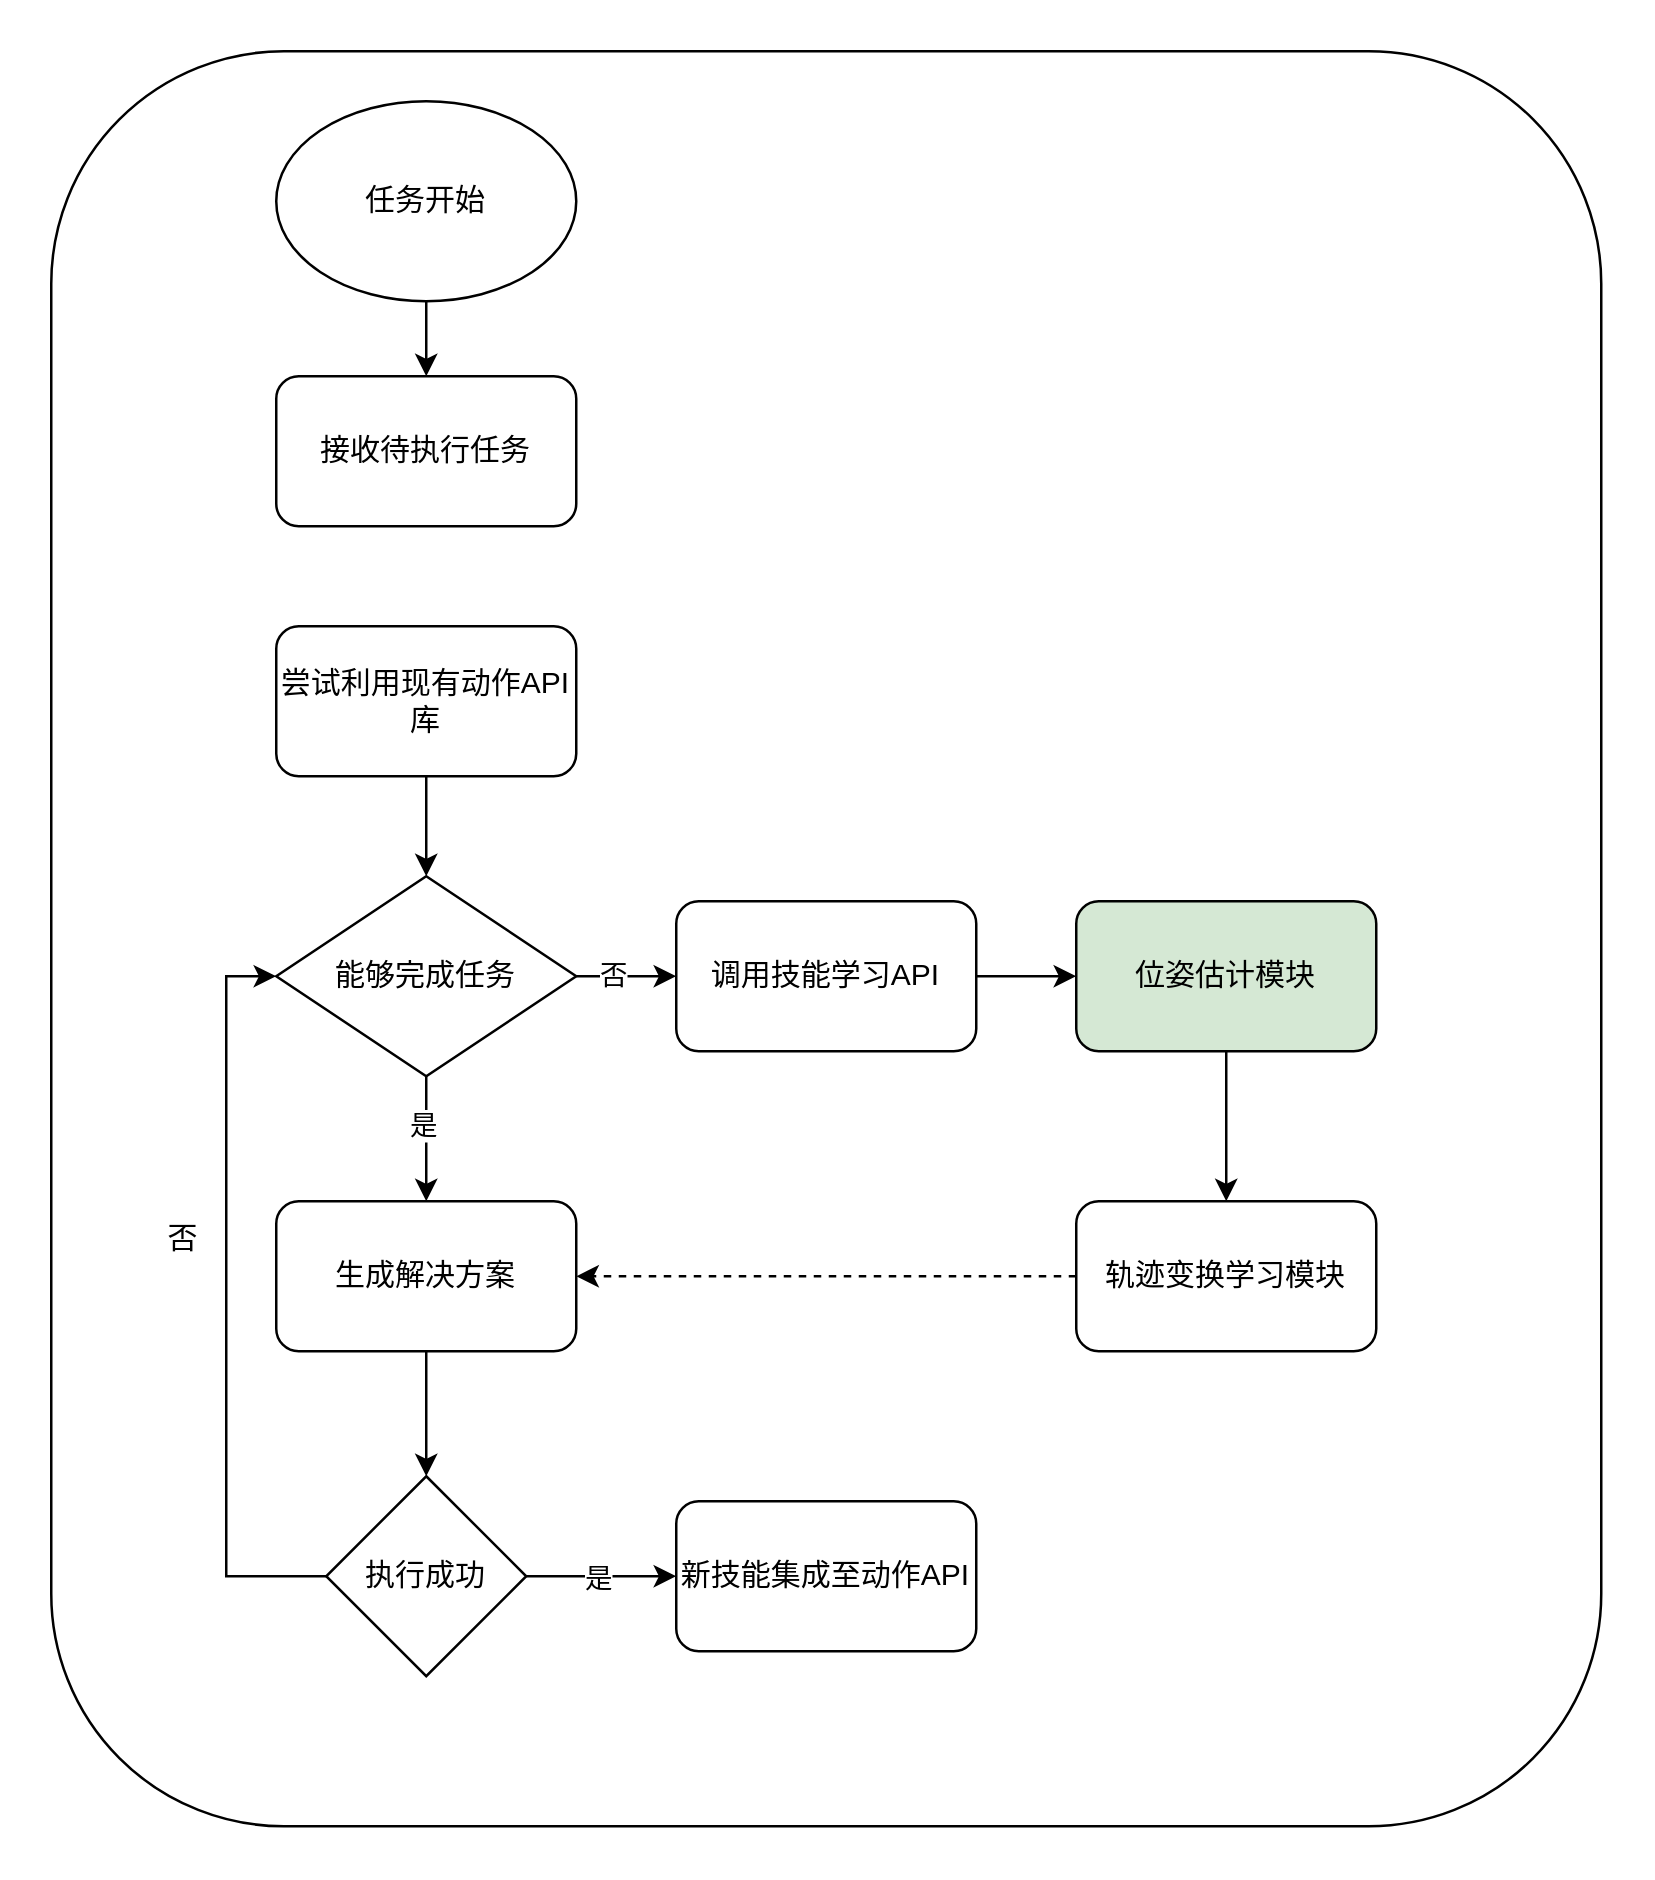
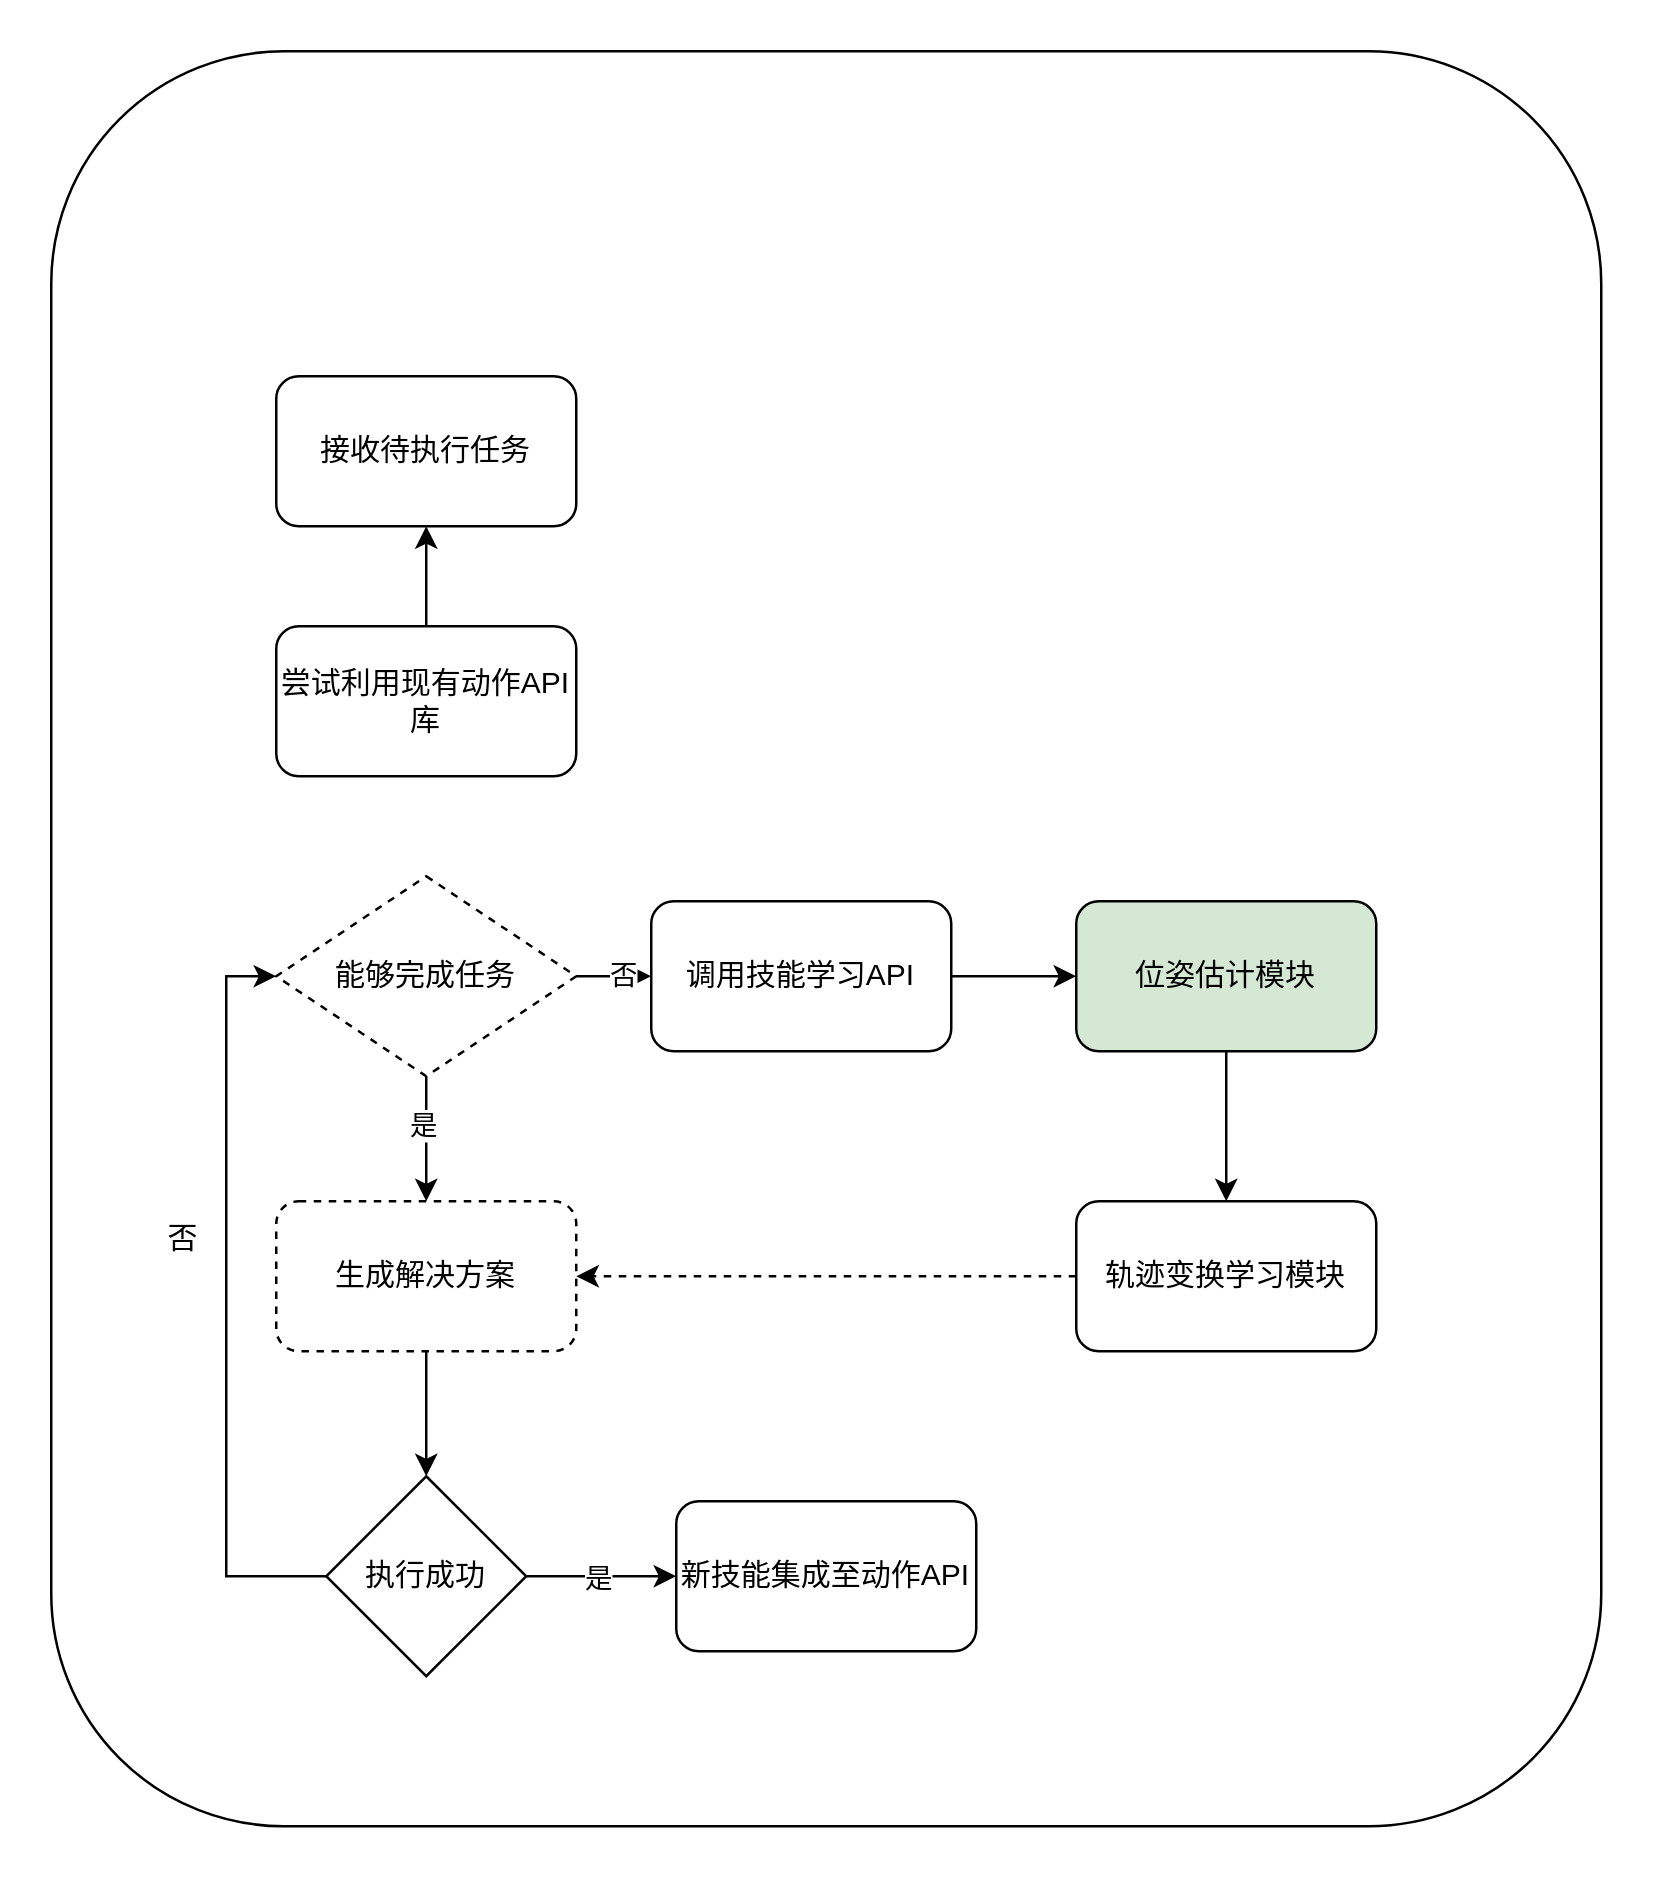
- <mxCell id="7" value="任务开始" style="ellipse;whiteSpace=wrap;html=1;" parent="1" vertex="1"><mxGeometry x="110" y="40" width="120" height="80" as="geometry" /></mxCell>
- <mxCell id="6" value="" style="edgeStyle=orthogonalEdgeStyle;rounded=0;orthogonalLoop=1;jettySize=auto;html=1;" parent="1" source="7" target="3" edge="1"><mxGeometry relative="1" as="geometry" /></mxCell>
- <mxCell id="4" value="" style="edgeStyle=orthogonalEdgeStyle;rounded=0;orthogonalLoop=1;jettySize=auto;html=1;" parent="1" source="5" target="12" edge="1"><mxGeometry relative="1" as="geometry" /></mxCell>
+ <mxCell id="4" value="" style="edgeStyle=orthogonalEdgeStyle;rounded=0;orthogonalLoop=1;jettySize=auto;html=1;" parent="1" source="5" target="3" edge="1"><mxGeometry relative="1" as="geometry" /></mxCell>
- <mxCell id="12" value="能够完成任务" style="rhombus;whiteSpace=wrap;html=1;" parent="1" vertex="1"><mxGeometry x="110" y="350" width="120" height="80" as="geometry" /></mxCell>
+ <mxCell id="12" value="能够完成任务" style="rhombus;whiteSpace=wrap;html=1;dashed=1;" parent="1" vertex="1"><mxGeometry x="110" y="350" width="120" height="80" as="geometry" /></mxCell>
- <mxCell id="16" value="调用技能学习API" style="rounded=1;whiteSpace=wrap;html=1;" parent="1" vertex="1"><mxGeometry x="270" y="360" width="120" height="60" as="geometry" /></mxCell>
+ <mxCell id="16" value="调用技能学习API" style="rounded=1;whiteSpace=wrap;html=1;" parent="1" vertex="1"><mxGeometry x="260" y="360" width="120" height="60" as="geometry" /></mxCell>
- <mxCell id="14" value="生成解决方案" style="rounded=1;whiteSpace=wrap;html=1;" parent="1" vertex="1"><mxGeometry x="110" y="480" width="120" height="60" as="geometry" /></mxCell>
+ <mxCell id="14" value="生成解决方案" style="rounded=1;whiteSpace=wrap;html=1;dashed=1;" parent="1" vertex="1"><mxGeometry x="110" y="480" width="120" height="60" as="geometry" /></mxCell>
